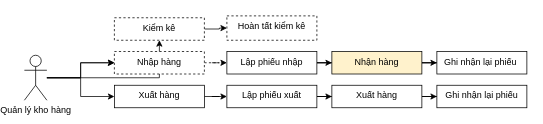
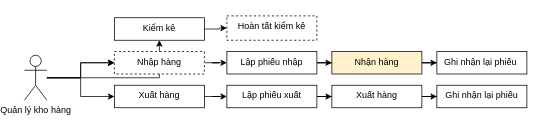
- <mxCell id="12" value="Kiểm kê" style="whiteSpace=wrap;html=1;verticalAlign=top;dashed=1;" parent="1" vertex="1"><mxGeometry x="140" y="23" width="120" height="30" as="geometry" /></mxCell>
+ <mxCell id="12" value="Kiểm kê" style="whiteSpace=wrap;html=1;verticalAlign=top;" parent="1" vertex="1"><mxGeometry x="140" y="23" width="120" height="30" as="geometry" /></mxCell>
- <mxCell id="7" value="" style="edgeStyle=orthogonalEdgeStyle;rounded=0;orthogonalLoop=1;jettySize=auto;html=1;dashed=1;" parent="1" source="8" target="14" edge="1"><mxGeometry relative="1" as="geometry" /></mxCell>
+ <mxCell id="7" value="" style="edgeStyle=orthogonalEdgeStyle;rounded=0;orthogonalLoop=1;jettySize=auto;html=1;" parent="1" source="8" target="14" edge="1"><mxGeometry relative="1" as="geometry" /></mxCell>
